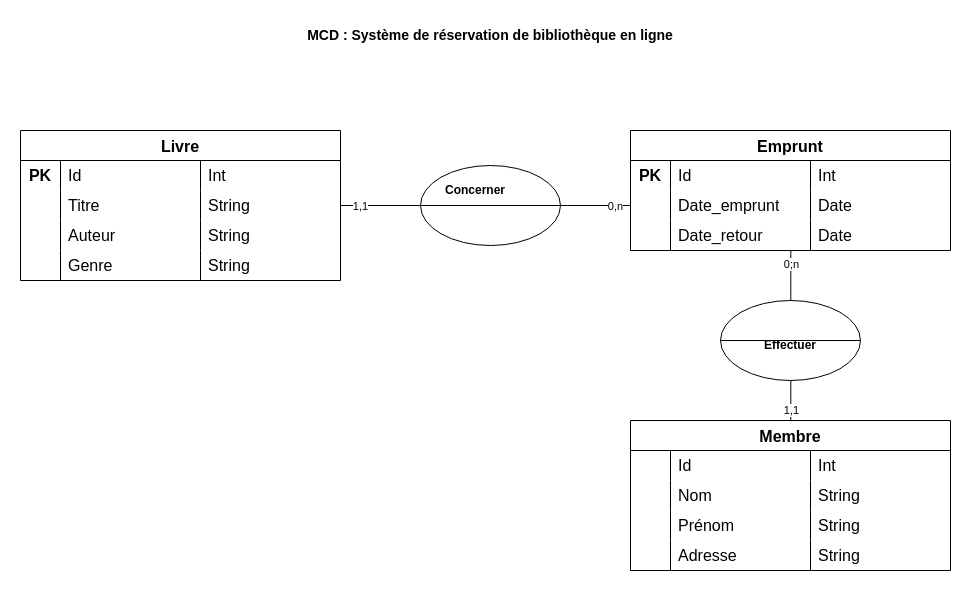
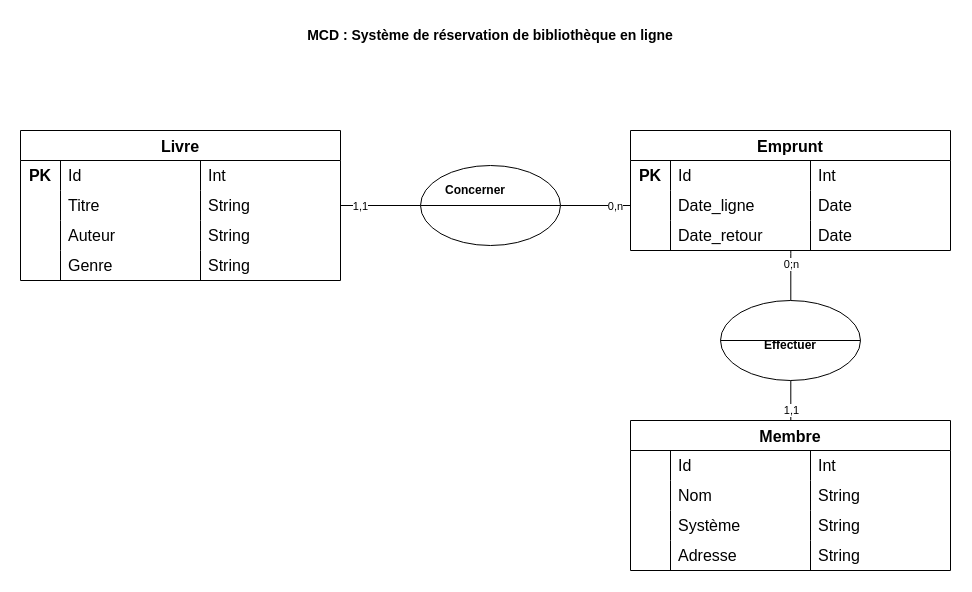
- <mxCell id="27" value="Date_emprunt" style="shape=partialRectangle;html=1;whiteSpace=wrap;connectable=0;fillColor=none;top=0;left=0;bottom=0;right=0;align=left;spacingLeft=6;overflow=hidden;strokeColor=inherit;fontSize=16;" parent="25" vertex="1"><mxGeometry x="40" width="140" height="30" as="geometry"><mxRectangle width="140" height="30" as="alternateBounds" /></mxGeometry></mxCell>
+ <mxCell id="27" value="Date_ligne" style="shape=partialRectangle;html=1;whiteSpace=wrap;connectable=0;fillColor=none;top=0;left=0;bottom=0;right=0;align=left;spacingLeft=6;overflow=hidden;strokeColor=inherit;fontSize=16;" parent="25" vertex="1"><mxGeometry x="40" width="140" height="30" as="geometry"><mxRectangle width="140" height="30" as="alternateBounds" /></mxGeometry></mxCell>
- <mxCell id="50" value="Prénom" style="shape=partialRectangle;html=1;whiteSpace=wrap;connectable=0;fillColor=none;top=0;left=0;bottom=0;right=0;align=left;spacingLeft=6;overflow=hidden;strokeColor=inherit;fontSize=16;" parent="48" vertex="1"><mxGeometry x="40" width="140" height="30" as="geometry"><mxRectangle width="140" height="30" as="alternateBounds" /></mxGeometry></mxCell>
+ <mxCell id="50" value="Système" style="shape=partialRectangle;html=1;whiteSpace=wrap;connectable=0;fillColor=none;top=0;left=0;bottom=0;right=0;align=left;spacingLeft=6;overflow=hidden;strokeColor=inherit;fontSize=16;" parent="48" vertex="1"><mxGeometry x="40" width="140" height="30" as="geometry"><mxRectangle width="140" height="30" as="alternateBounds" /></mxGeometry></mxCell>
